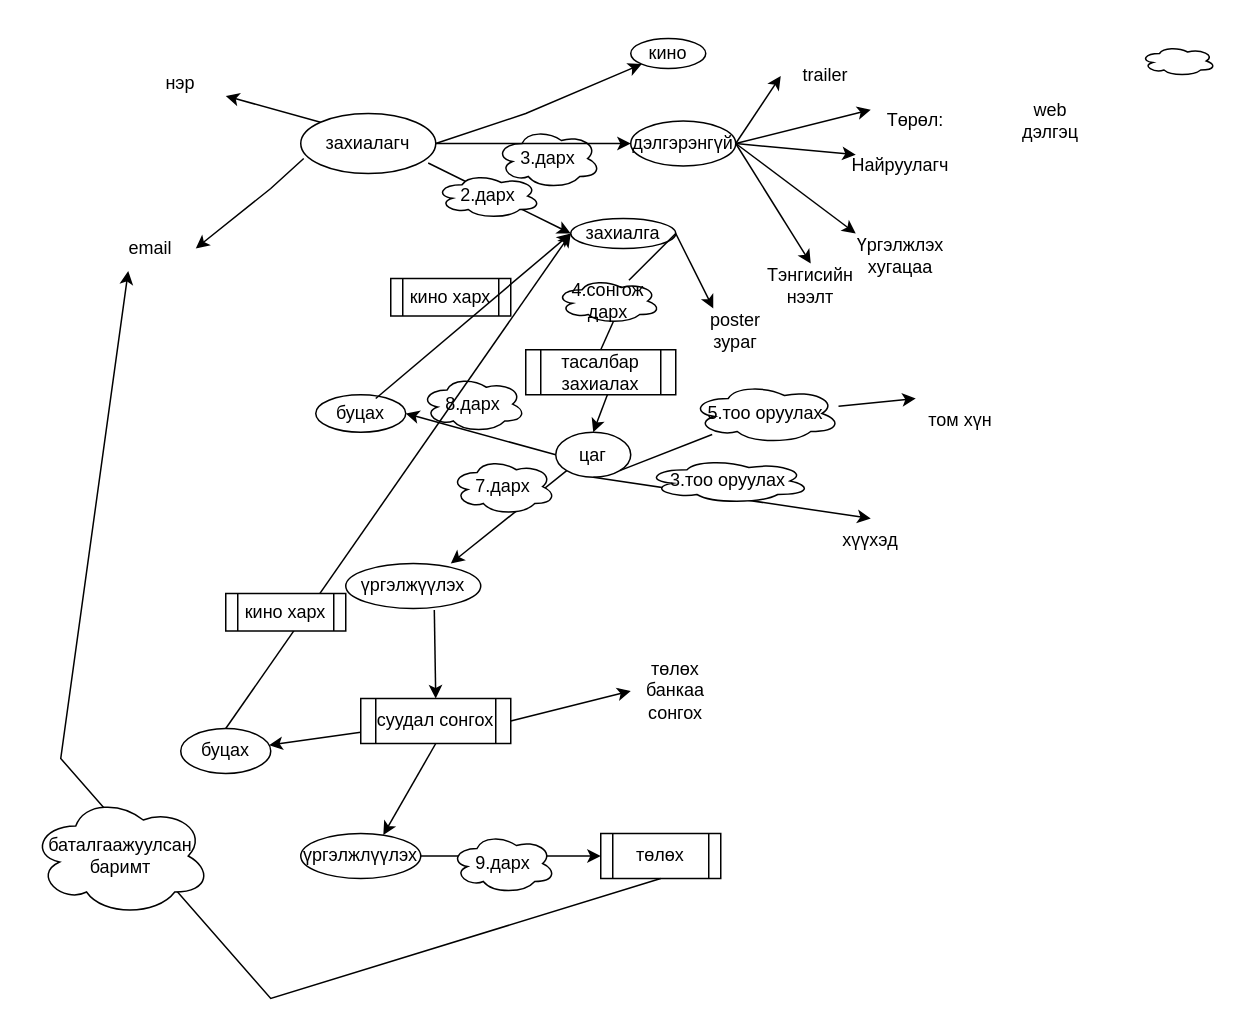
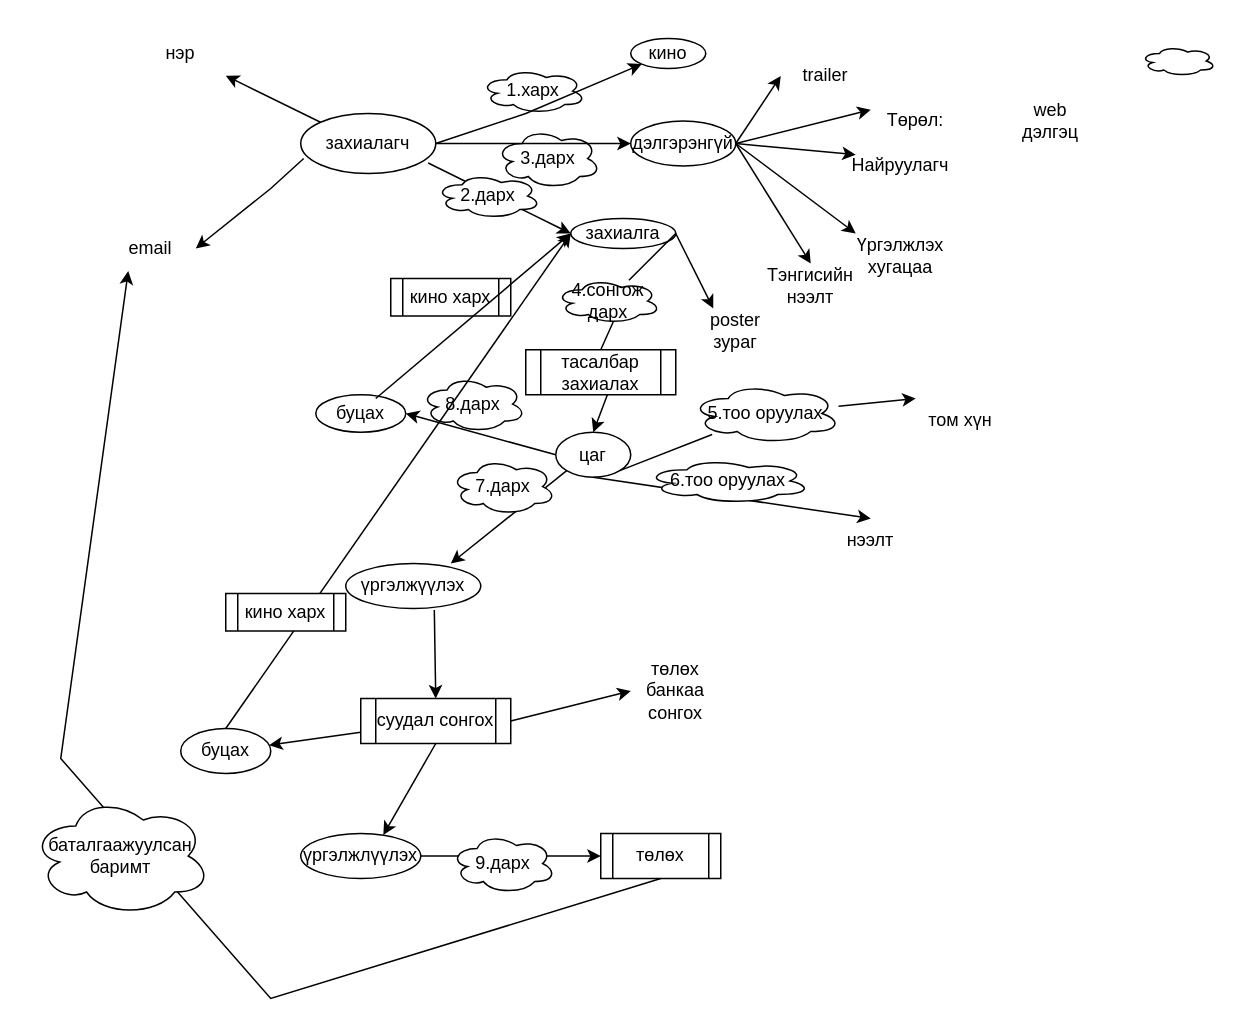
- <mxCell id="53" value="нэр" style="text;html=1;strokeColor=none;fillColor=none;align=center;verticalAlign=middle;whiteSpace=wrap;rounded=0;" vertex="1" parent="1"><mxGeometry x="90" y="40" width="60" height="30" as="geometry" /></mxCell>
+ <mxCell id="53" value="нэр" style="text;html=1;strokeColor=none;fillColor=none;align=center;verticalAlign=middle;whiteSpace=wrap;rounded=0;" vertex="1" parent="1"><mxGeometry x="90" y="20" width="60" height="30" as="geometry" /></mxCell>
+ <mxCell id="4" value="1.харх" style="ellipse;shape=cloud;whiteSpace=wrap;html=1;" vertex="1" parent="1"><mxGeometry x="320" y="45" width="70" height="30" as="geometry" /></mxCell>
- <mxCell id="34" value="3.тоо оруулах" style="ellipse;shape=cloud;whiteSpace=wrap;html=1;" vertex="1" parent="1"><mxGeometry x="430" y="305" width="110" height="30" as="geometry" /></mxCell>
+ <mxCell id="34" value="6.тоо оруулах" style="ellipse;shape=cloud;whiteSpace=wrap;html=1;" vertex="1" parent="1"><mxGeometry x="430" y="305" width="110" height="30" as="geometry" /></mxCell>
- <mxCell id="29" value="хүүхэд" style="text;html=1;strokeColor=none;fillColor=none;align=center;verticalAlign=middle;whiteSpace=wrap;rounded=0;" vertex="1" parent="1"><mxGeometry x="550" y="345" width="60" height="30" as="geometry" /></mxCell>
+ <mxCell id="29" value="нээлт" style="text;html=1;strokeColor=none;fillColor=none;align=center;verticalAlign=middle;whiteSpace=wrap;rounded=0;" vertex="1" parent="1"><mxGeometry x="550" y="345" width="60" height="30" as="geometry" /></mxCell>
